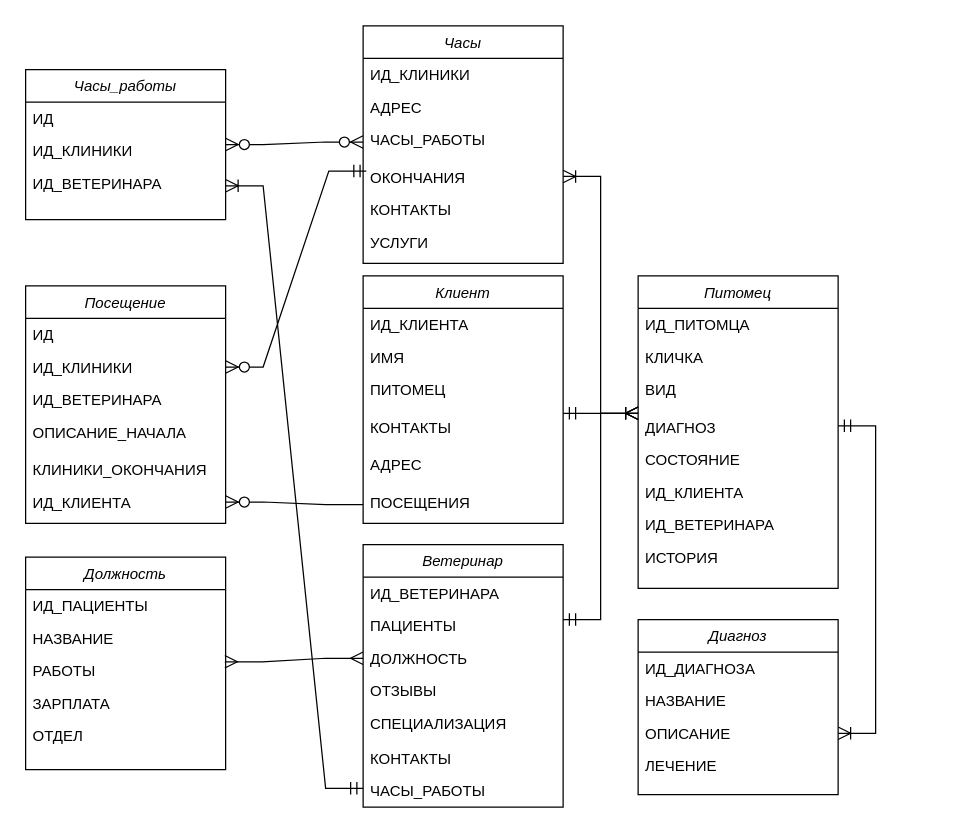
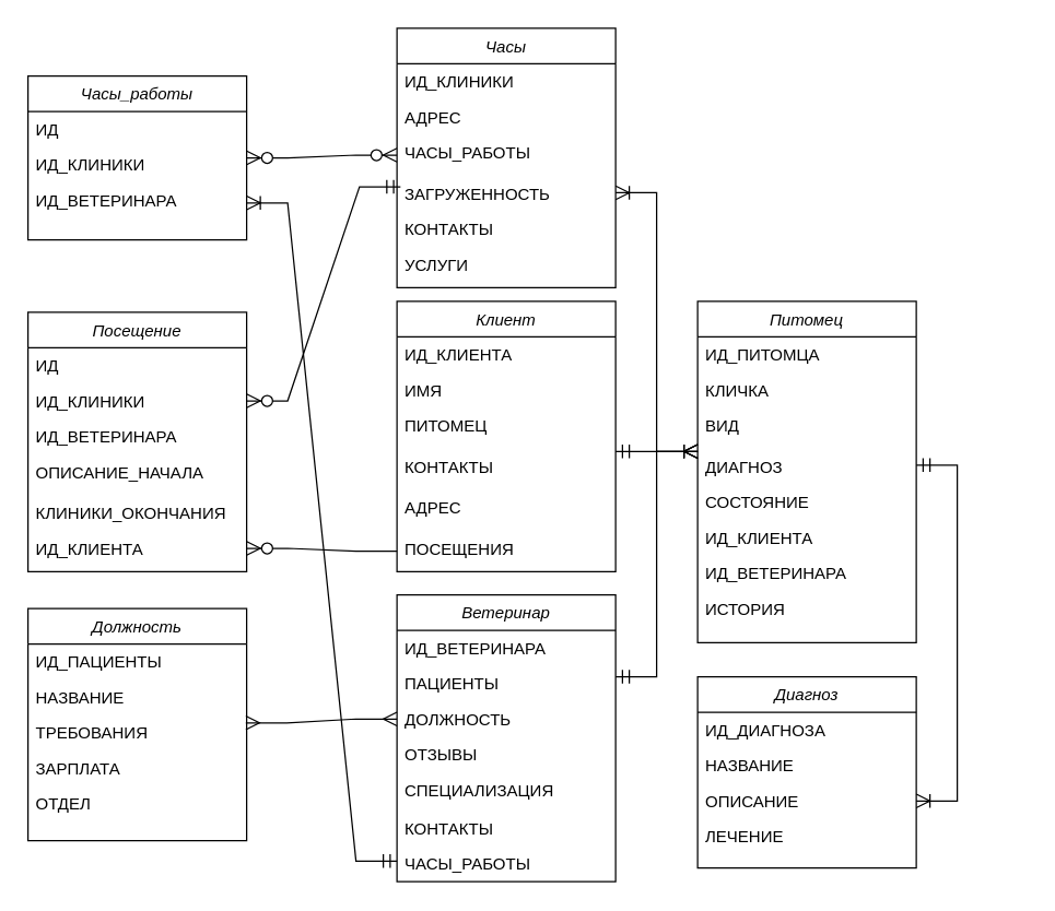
- <mxCell id="6" value="ОКОНЧАНИЯ" style="text;align=left;verticalAlign=top;spacingLeft=4;spacingRight=4;overflow=hidden;rotatable=0;points=[[0,0.5],[1,0.5]];portConstraint=eastwest;rounded=0;shadow=0;html=0;" vertex="1" parent="2"><mxGeometry y="108" width="160" height="26" as="geometry" /></mxCell>
+ <mxCell id="6" value="ЗАГРУЖЕННОСТЬ" style="text;align=left;verticalAlign=top;spacingLeft=4;spacingRight=4;overflow=hidden;rotatable=0;points=[[0,0.5],[1,0.5]];portConstraint=eastwest;rounded=0;shadow=0;html=0;" vertex="1" parent="2"><mxGeometry y="108" width="160" height="26" as="geometry" /></mxCell>
- <mxCell id="52" value="РАБОТЫ" style="text;align=left;verticalAlign=top;spacingLeft=4;spacingRight=4;overflow=hidden;rotatable=0;points=[[0,0.5],[1,0.5]];portConstraint=eastwest;rounded=0;shadow=0;html=0;" vertex="1" parent="49"><mxGeometry y="78" width="160" height="26" as="geometry" /></mxCell>
+ <mxCell id="52" value="ТРЕБОВАНИЯ" style="text;align=left;verticalAlign=top;spacingLeft=4;spacingRight=4;overflow=hidden;rotatable=0;points=[[0,0.5],[1,0.5]];portConstraint=eastwest;rounded=0;shadow=0;html=0;" vertex="1" parent="49"><mxGeometry y="78" width="160" height="26" as="geometry" /></mxCell>
